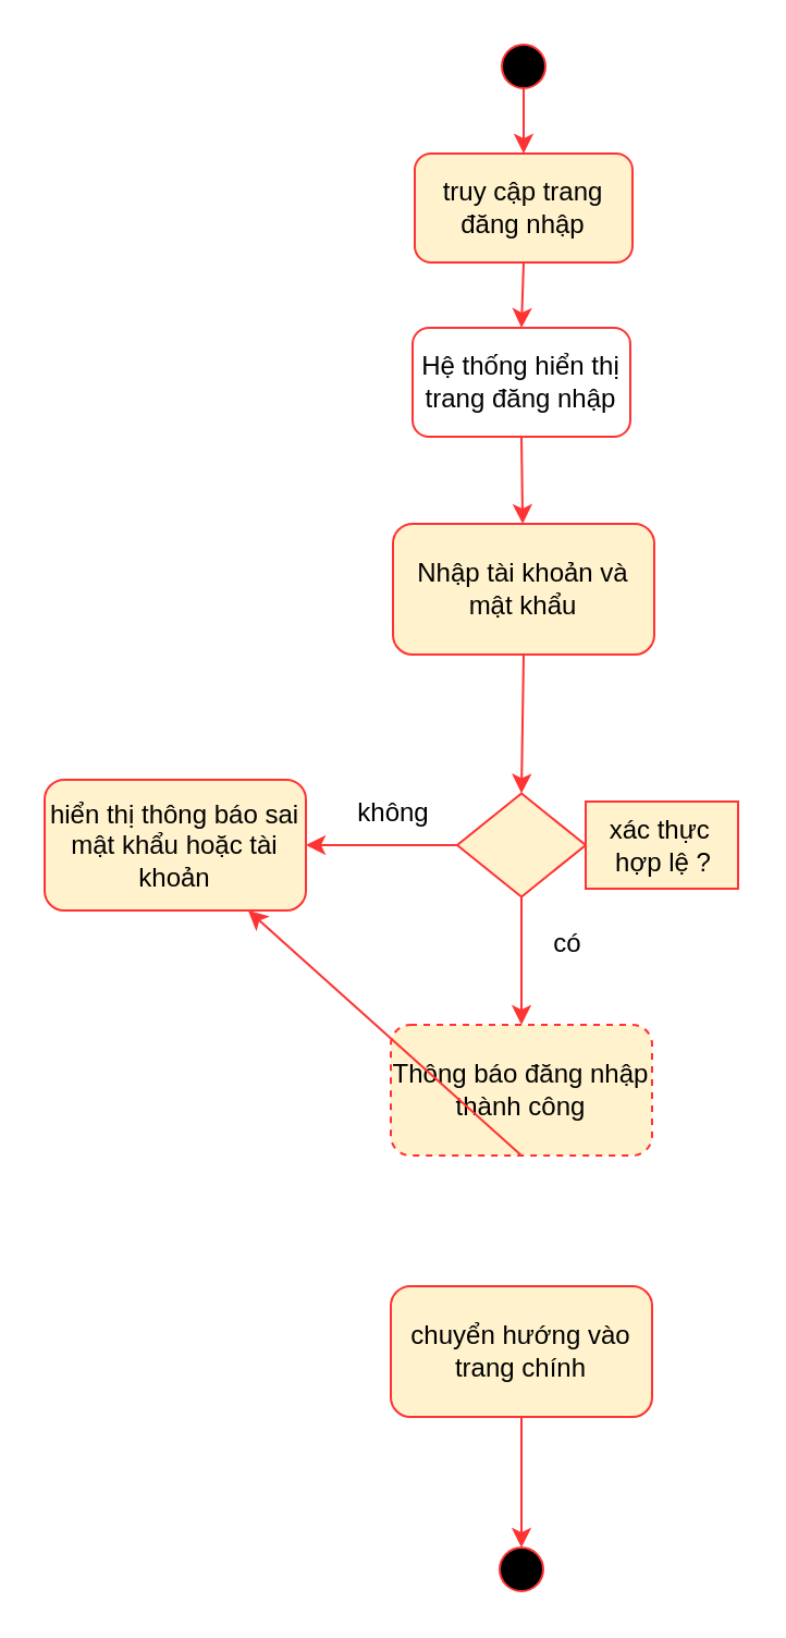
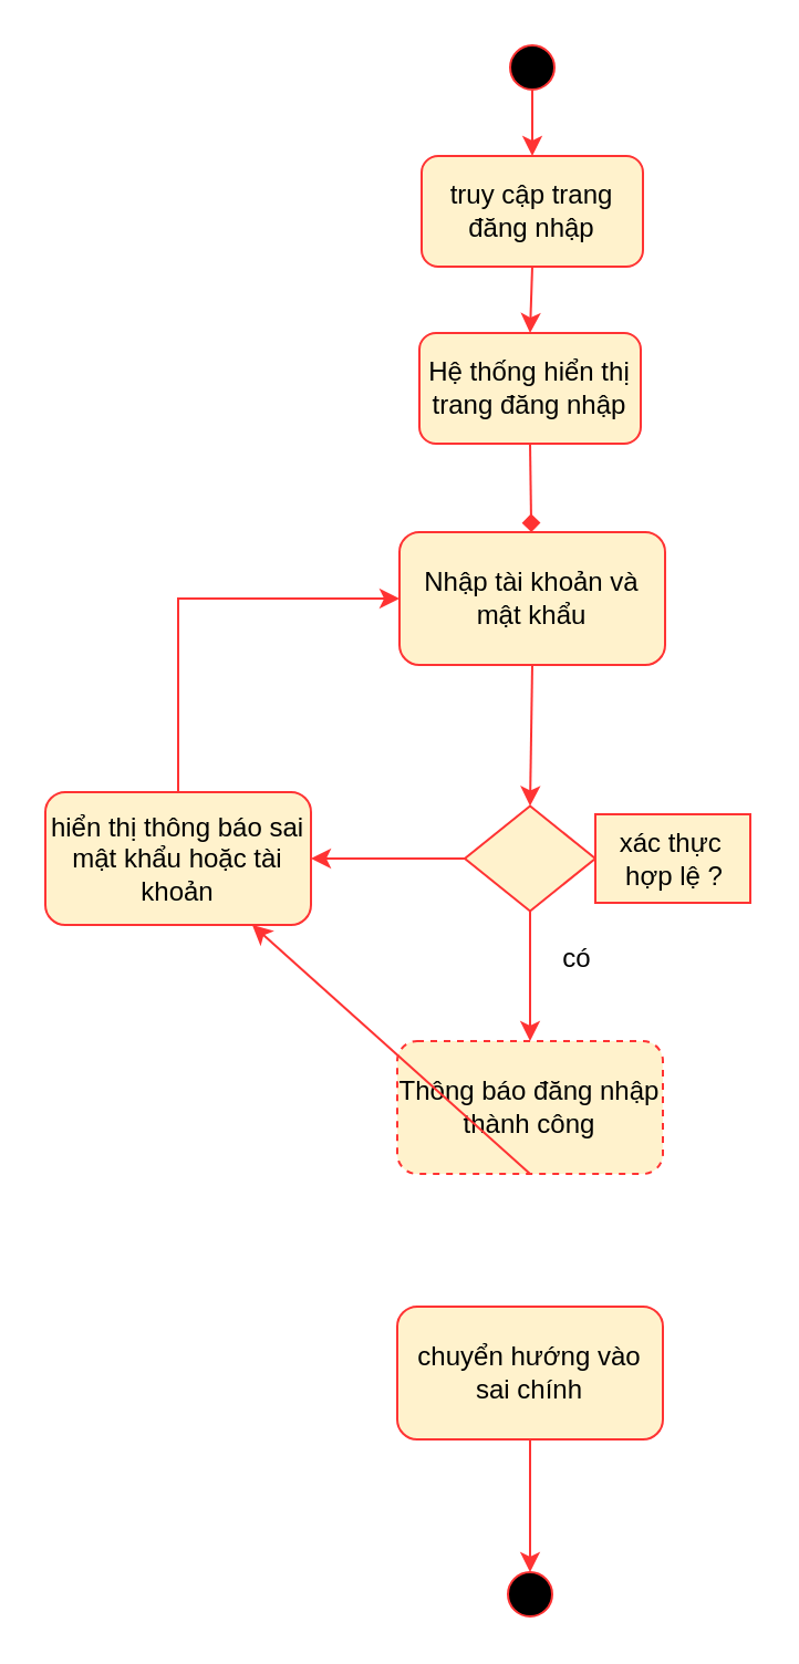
- <mxCell id="4" value="Hệ thống hiển thị trang đăng nhập" style="rounded=1;whiteSpace=wrap;html=1;strokeColor=#FF3333;fillColor=#ffffff;" parent="1" vertex="1"><mxGeometry x="189" y="150" width="100" height="50" as="geometry" /></mxCell>
+ <mxCell id="4" value="Hệ thống hiển thị trang đăng nhập" style="rounded=1;whiteSpace=wrap;html=1;strokeColor=#FF3333;fillColor=#fff2cc;" parent="1" vertex="1"><mxGeometry x="189" y="150" width="100" height="50" as="geometry" /></mxCell>
- <mxCell id="5" value="" style="endArrow=classic;html=1;rounded=0;exitX=0.5;exitY=1;exitDx=0;exitDy=0;strokeColor=#FF3333;fillColor=#fff2cc;" parent="1" source="4" target="6" edge="1"><mxGeometry width="50" height="50" relative="1" as="geometry"><mxPoint x="230" y="260" as="sourcePoint" /><mxPoint x="240" y="240" as="targetPoint" /></mxGeometry></mxCell>
+ <mxCell id="5" value="" style="endArrow=diamond;html=1;rounded=0;exitX=0.5;exitY=1;exitDx=0;exitDy=0;strokeColor=#FF3333;fillColor=#fff2cc;" parent="1" source="4" target="6" edge="1"><mxGeometry width="50" height="50" relative="1" as="geometry"><mxPoint x="230" y="260" as="sourcePoint" /><mxPoint x="240" y="240" as="targetPoint" /></mxGeometry></mxCell>
+ <mxCell id="10" value="" style="endArrow=classic;html=1;rounded=0;exitX=0.5;exitY=0;exitDx=0;exitDy=0;entryX=0;entryY=0.5;entryDx=0;entryDy=0;strokeColor=#FF3333;fillColor=#fff2cc;" parent="1" source="9" target="6" edge="1"><mxGeometry width="50" height="50" relative="1" as="geometry"><mxPoint x="230" y="470" as="sourcePoint" /><mxPoint x="280" y="420" as="targetPoint" /><Array as="points"><mxPoint x="80" y="270" /></Array></mxGeometry></mxCell>
- <mxCell id="11" value="không" style="text;html=1;align=center;verticalAlign=middle;resizable=0;points=[];autosize=1;strokeColor=none;fillColor=none;" parent="1" vertex="1"><mxGeometry x="149.5" y="357.5" width="60" height="30" as="geometry" /></mxCell>
- <mxCell id="13" value="chuyển hướng vào trang chính" style="rounded=1;whiteSpace=wrap;html=1;strokeColor=#FF3333;fillColor=#fff2cc;" parent="1" vertex="1"><mxGeometry x="179" y="590" width="120" height="60" as="geometry" /></mxCell>
+ <mxCell id="13" value="chuyển hướng vào sai chính" style="rounded=1;whiteSpace=wrap;html=1;strokeColor=#FF3333;fillColor=#fff2cc;" parent="1" vertex="1"><mxGeometry x="179" y="590" width="120" height="60" as="geometry" /></mxCell>
